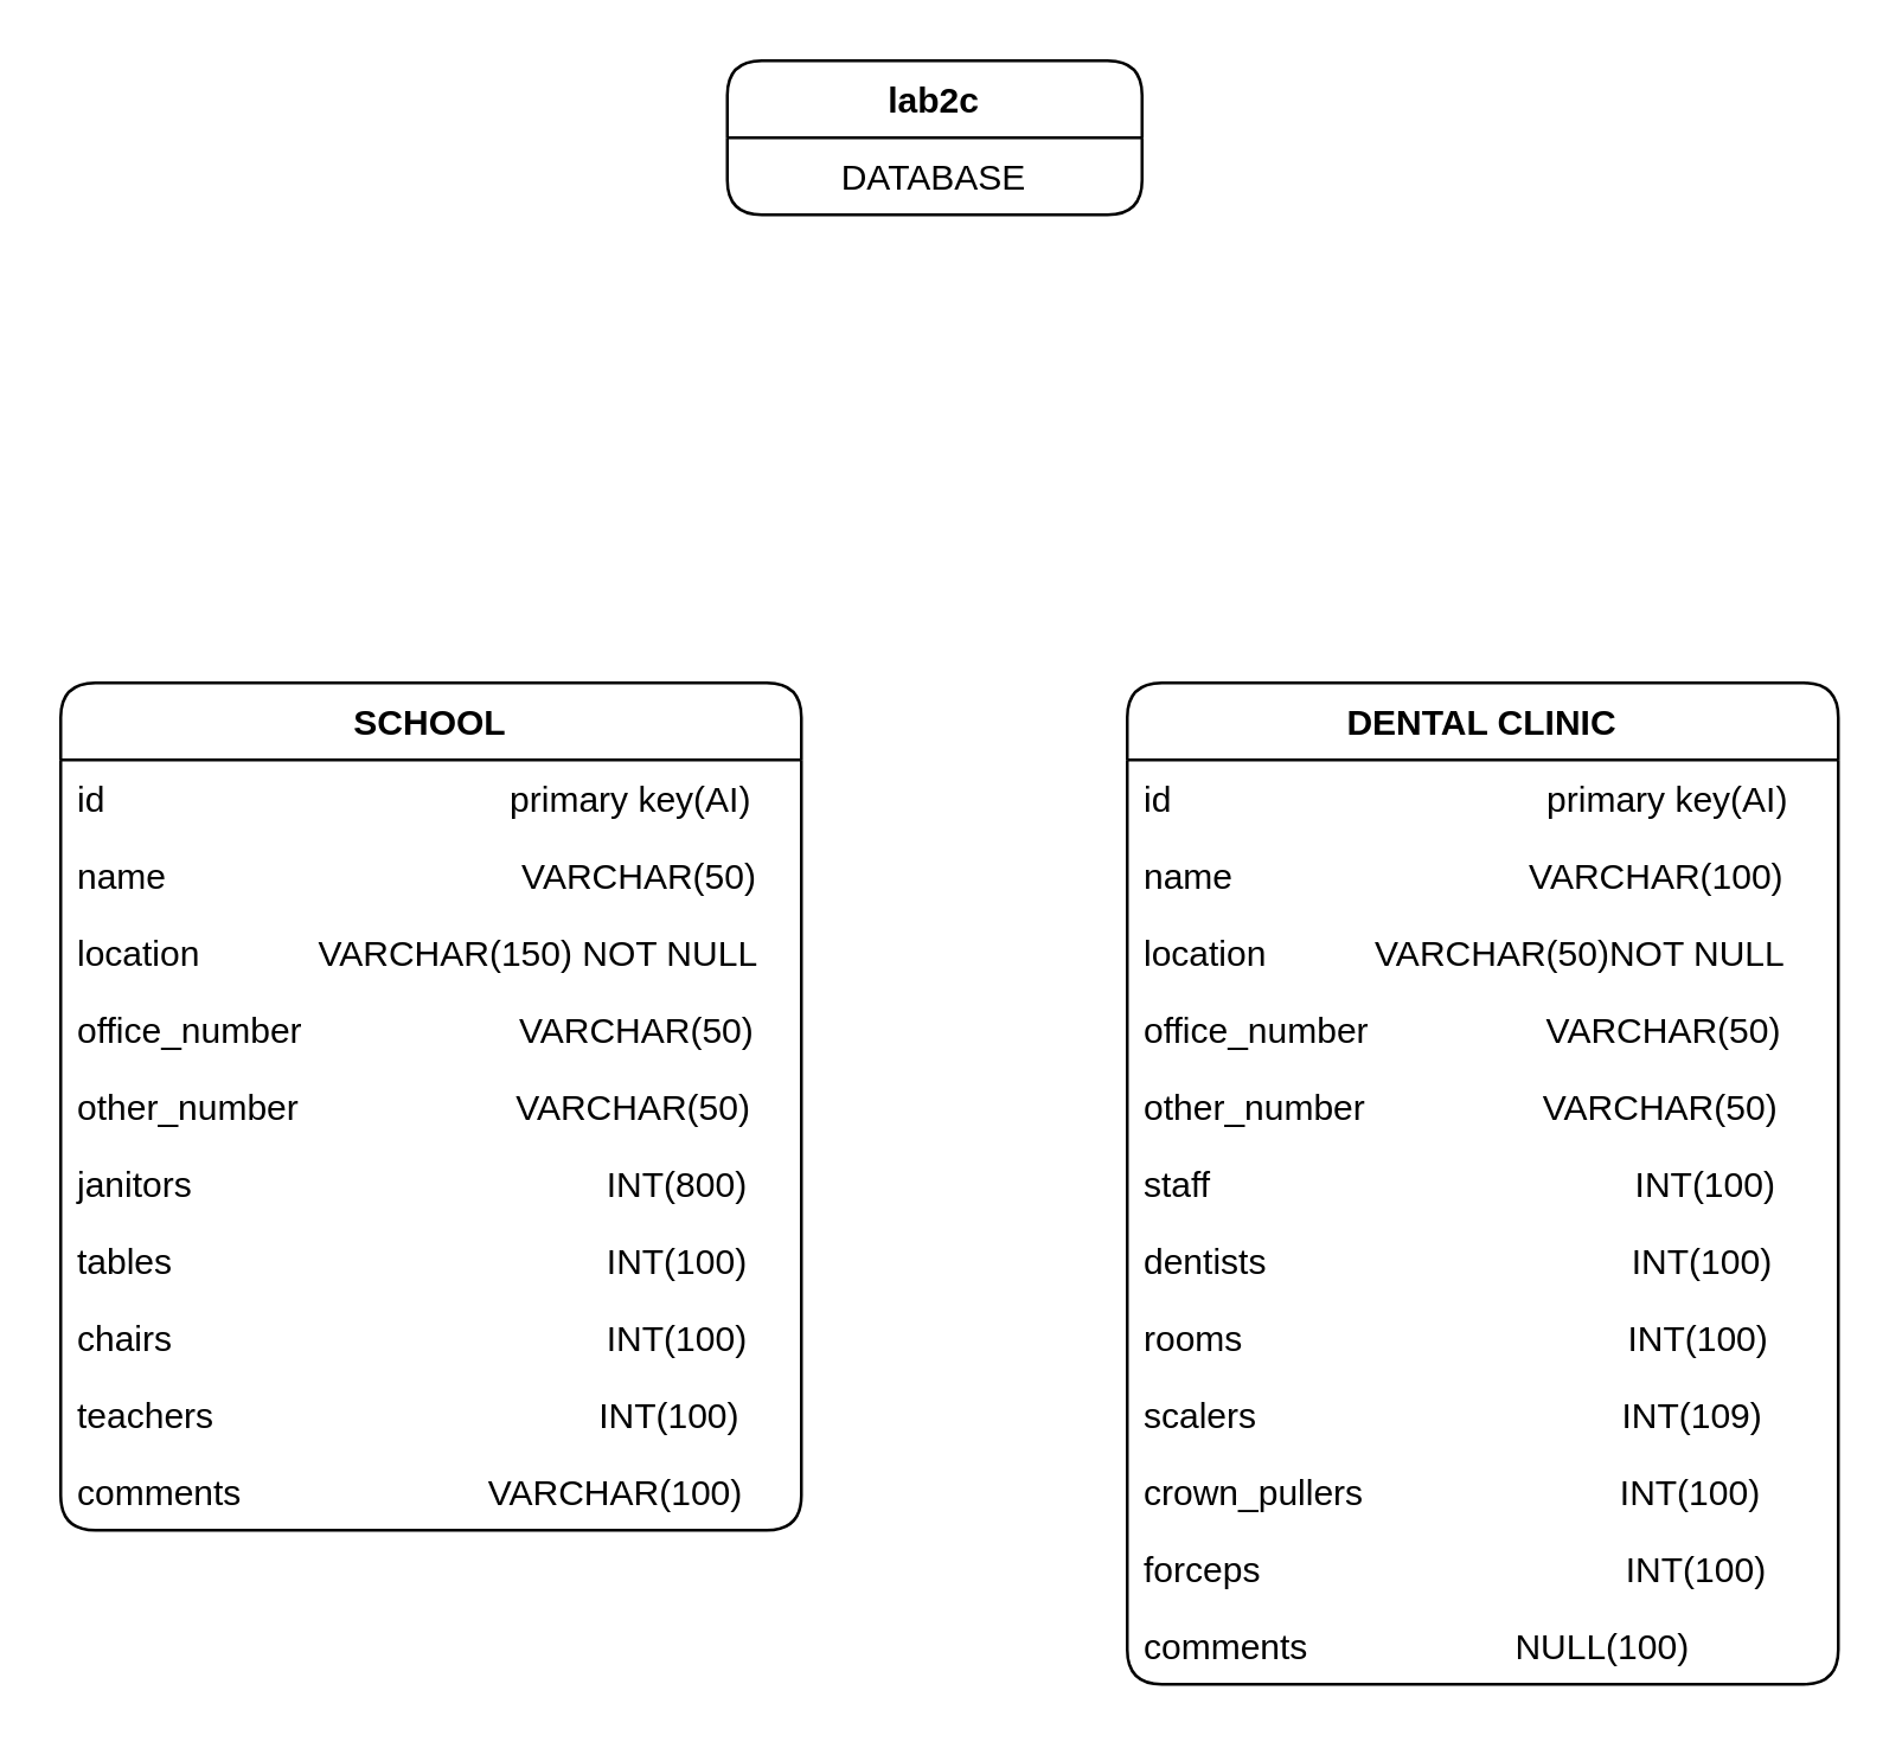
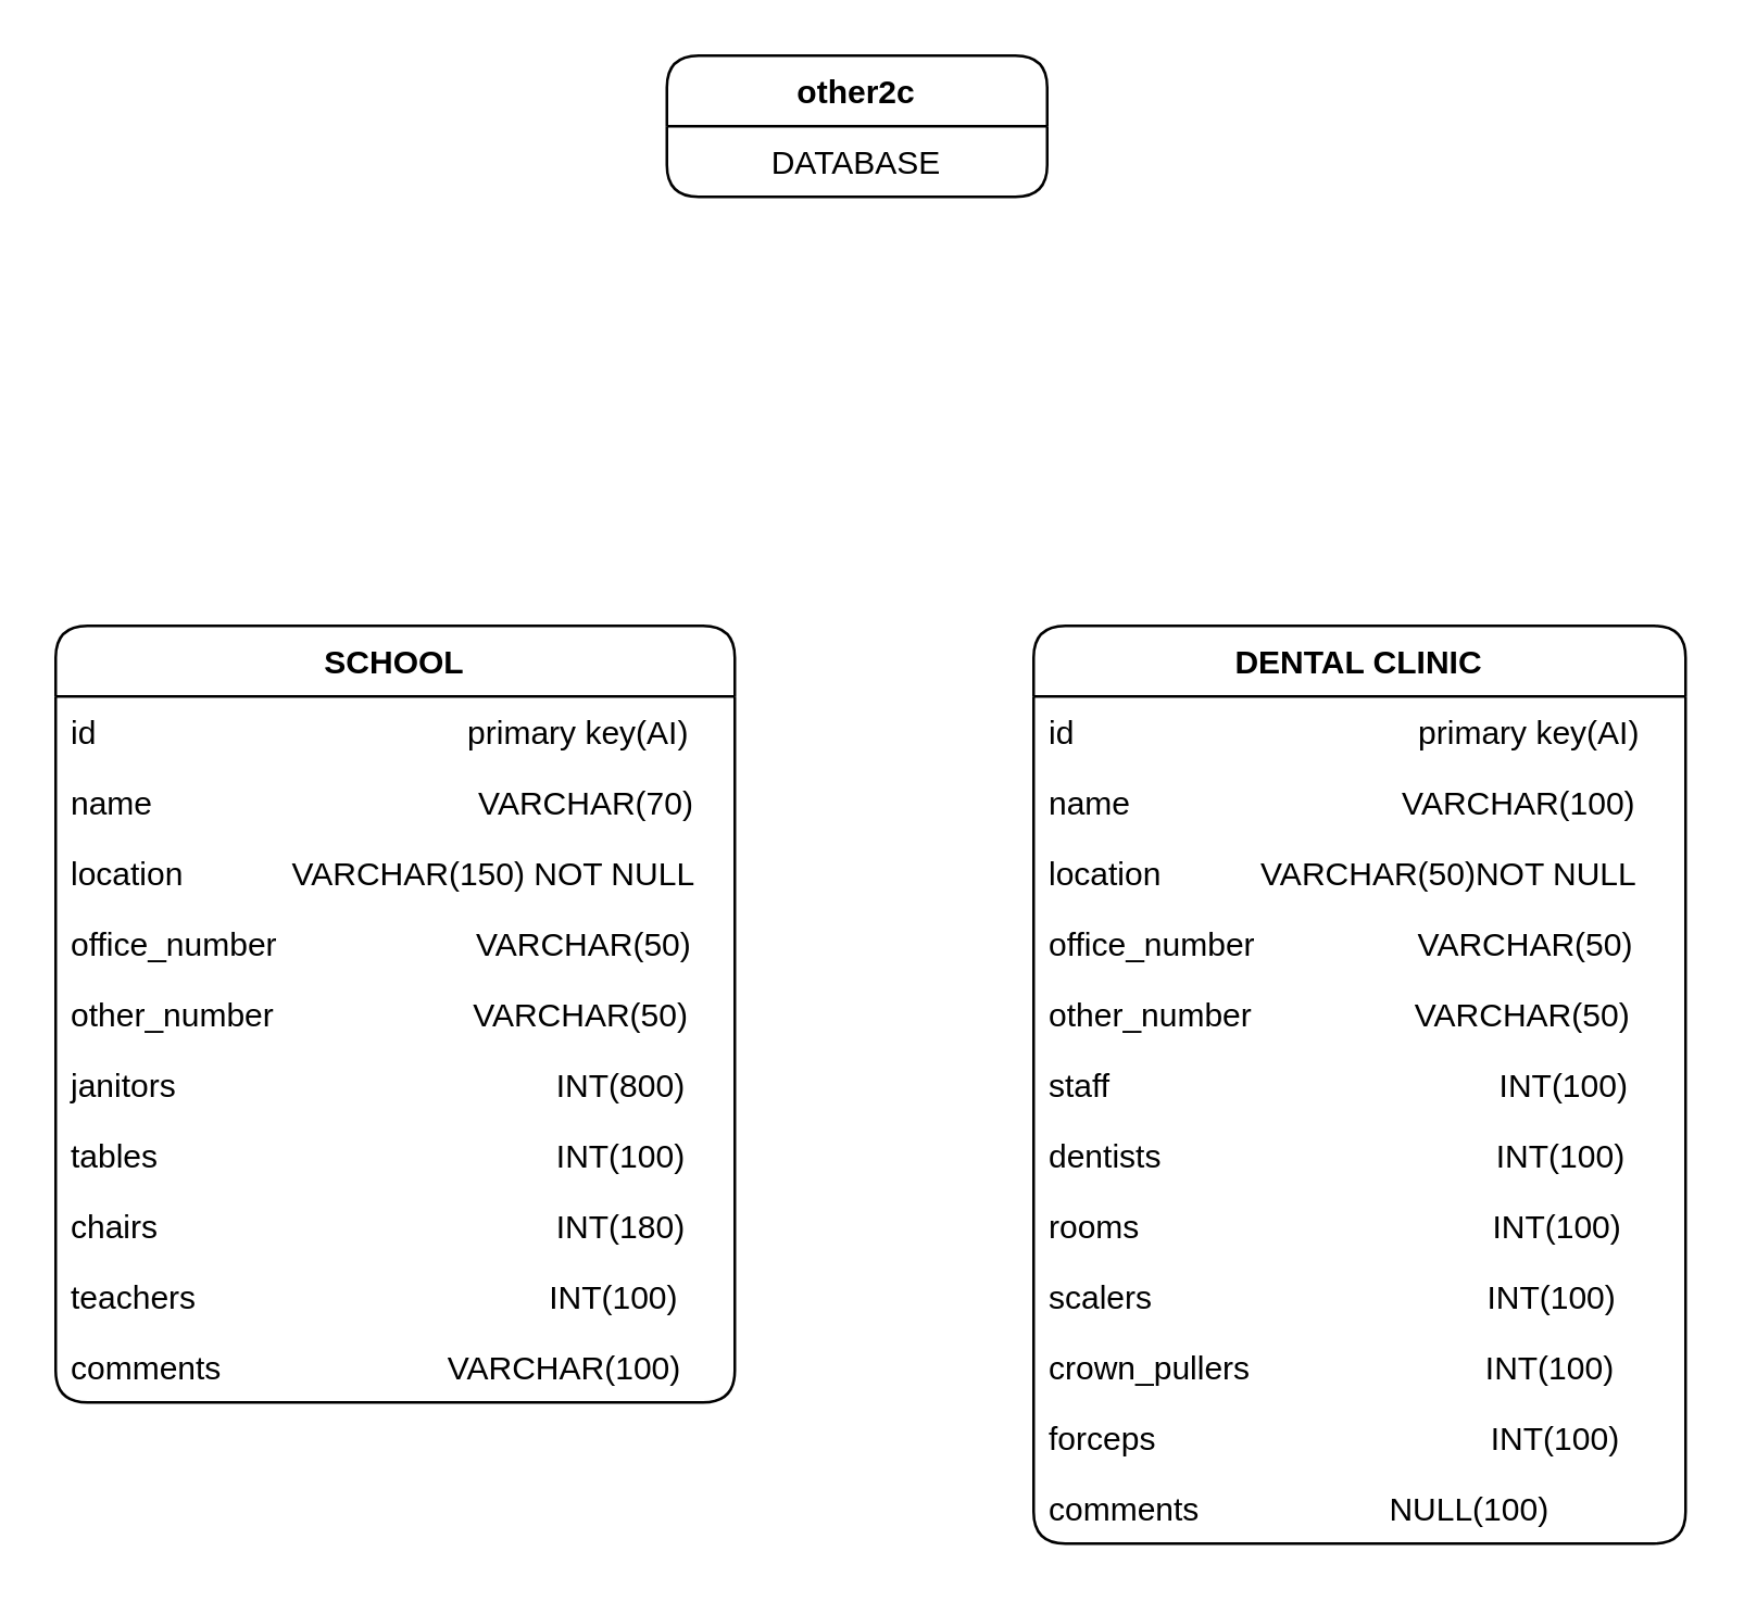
- <mxCell id="2" value="lab2c" style="swimlane;fontStyle=1;childLayout=stackLayout;horizontal=1;startSize=26;fillColor=none;horizontalStack=0;resizeParent=1;resizeParentMax=0;resizeLast=0;collapsible=1;marginBottom=0;comic=0;rounded=1;" vertex="1" parent="1"><mxGeometry x="245" y="20" width="140" height="52" as="geometry" /></mxCell>
+ <mxCell id="2" value="other2c" style="swimlane;fontStyle=1;childLayout=stackLayout;horizontal=1;startSize=26;fillColor=none;horizontalStack=0;resizeParent=1;resizeParentMax=0;resizeLast=0;collapsible=1;marginBottom=0;comic=0;rounded=1;" vertex="1" parent="1"><mxGeometry x="245" y="20" width="140" height="52" as="geometry" /></mxCell>
- <mxCell id="6" value="name                                    VARCHAR(50)" style="text;strokeColor=none;fillColor=none;align=left;verticalAlign=top;spacingLeft=4;spacingRight=4;overflow=hidden;rotatable=0;points=[[0,0.5],[1,0.5]];portConstraint=eastwest;comic=0;rounded=1;" vertex="1" parent="4"><mxGeometry y="52" width="250" height="26" as="geometry" /></mxCell>
+ <mxCell id="6" value="name                                    VARCHAR(70)" style="text;strokeColor=none;fillColor=none;align=left;verticalAlign=top;spacingLeft=4;spacingRight=4;overflow=hidden;rotatable=0;points=[[0,0.5],[1,0.5]];portConstraint=eastwest;comic=0;rounded=1;" vertex="1" parent="4"><mxGeometry y="52" width="250" height="26" as="geometry" /></mxCell>
- <mxCell id="12" value="chairs                                            INT(100)" style="text;strokeColor=none;fillColor=none;align=left;verticalAlign=top;spacingLeft=4;spacingRight=4;overflow=hidden;rotatable=0;points=[[0,0.5],[1,0.5]];portConstraint=eastwest;comic=0;rounded=1;" vertex="1" parent="4"><mxGeometry y="208" width="250" height="26" as="geometry" /></mxCell>
+ <mxCell id="12" value="chairs                                            INT(180)" style="text;strokeColor=none;fillColor=none;align=left;verticalAlign=top;spacingLeft=4;spacingRight=4;overflow=hidden;rotatable=0;points=[[0,0.5],[1,0.5]];portConstraint=eastwest;comic=0;rounded=1;" vertex="1" parent="4"><mxGeometry y="208" width="250" height="26" as="geometry" /></mxCell>
- <mxCell id="24" value="scalers                                     INT(109)" style="text;strokeColor=none;fillColor=none;align=left;verticalAlign=top;spacingLeft=4;spacingRight=4;overflow=hidden;rotatable=0;points=[[0,0.5],[1,0.5]];portConstraint=eastwest;comic=0;rounded=1;" vertex="1" parent="15"><mxGeometry y="234" width="240" height="26" as="geometry" /></mxCell>
+ <mxCell id="24" value="scalers                                     INT(100)" style="text;strokeColor=none;fillColor=none;align=left;verticalAlign=top;spacingLeft=4;spacingRight=4;overflow=hidden;rotatable=0;points=[[0,0.5],[1,0.5]];portConstraint=eastwest;comic=0;rounded=1;" vertex="1" parent="15"><mxGeometry y="234" width="240" height="26" as="geometry" /></mxCell>
